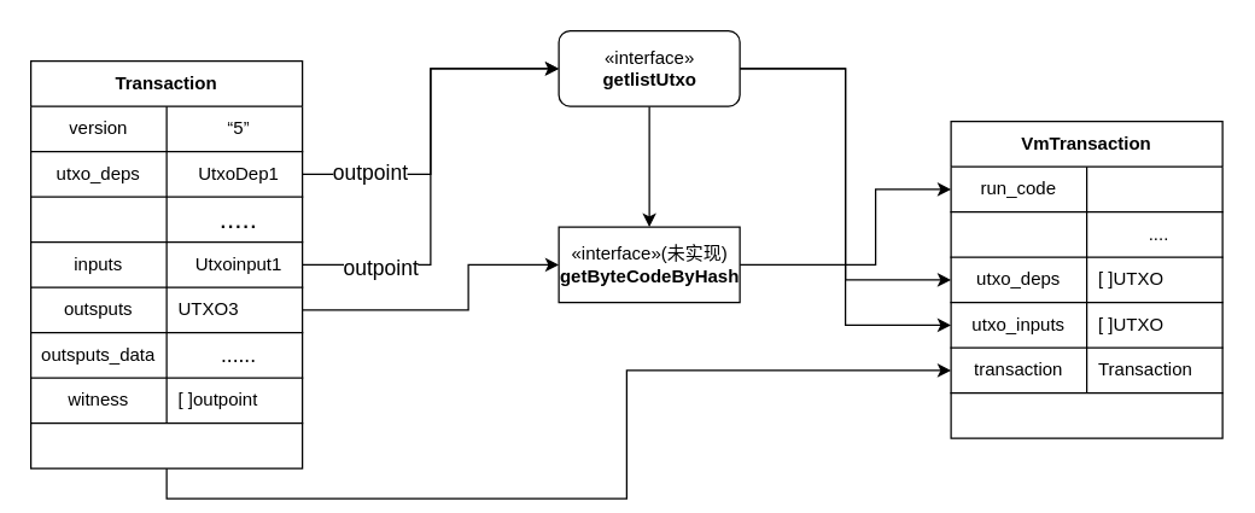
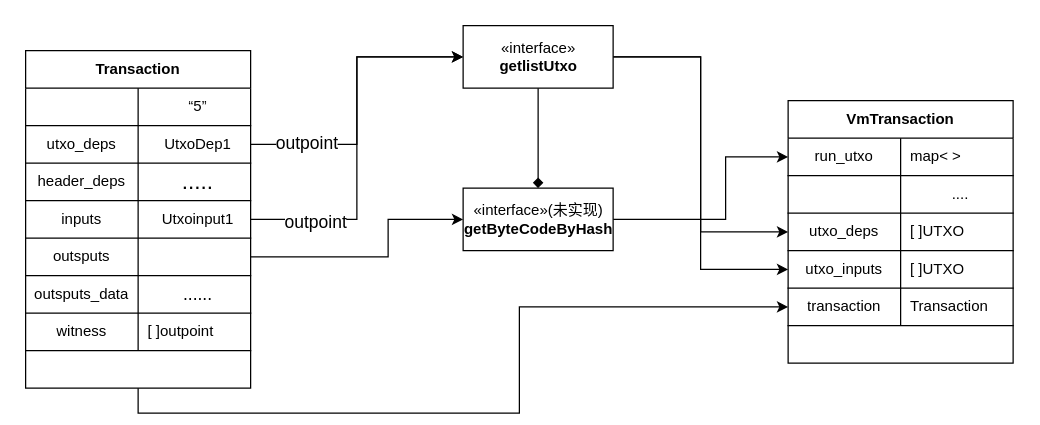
- <mxCell id="43" value="«interface»&lt;br&gt;&lt;b&gt;getlistUtxo&lt;/b&gt;" style="html=1;rounded=1;" vertex="1" parent="1"><mxGeometry x="370" y="20" width="120" height="50" as="geometry" /></mxCell>
+ <mxCell id="43" value="«interface»&lt;br&gt;&lt;b&gt;getlistUtxo&lt;/b&gt;" style="html=1;" vertex="1" parent="1"><mxGeometry x="370" y="20" width="120" height="50" as="geometry" /></mxCell>
- <mxCell id="5" value="version" style="shape=partialRectangle;html=1;whiteSpace=wrap;connectable=0;fillColor=none;top=0;left=0;bottom=0;right=0;overflow=hidden;" vertex="1" parent="4"><mxGeometry width="90" height="30" as="geometry" /></mxCell>
- <mxCell id="27" value="run_code" style="shape=partialRectangle;html=1;whiteSpace=wrap;connectable=0;fillColor=none;top=0;left=0;bottom=0;right=0;overflow=hidden;" vertex="1" parent="26"><mxGeometry width="90" height="30" as="geometry" /></mxCell>
+ <mxCell id="27" value="run_utxo" style="shape=partialRectangle;html=1;whiteSpace=wrap;connectable=0;fillColor=none;top=0;left=0;bottom=0;right=0;overflow=hidden;" vertex="1" parent="26"><mxGeometry width="90" height="30" as="geometry" /></mxCell>
+ <mxCell id="28" value="map&amp;lt; &amp;gt;" style="shape=partialRectangle;html=1;whiteSpace=wrap;connectable=0;fillColor=none;top=0;left=0;bottom=0;right=0;align=left;spacingLeft=6;overflow=hidden;" vertex="1" parent="26"><mxGeometry x="90" width="90" height="30" as="geometry" /></mxCell>
- <mxCell id="42" style="edgeStyle=orthogonalEdgeStyle;rounded=0;orthogonalLoop=1;jettySize=auto;html=1;exitX=0.5;exitY=1;exitDx=0;exitDy=0;entryX=0.5;entryY=0;entryDx=0;entryDy=0;" edge="1" parent="1" source="43" target="49"><mxGeometry relative="1" as="geometry" /></mxCell>
+ <mxCell id="42" style="edgeStyle=orthogonalEdgeStyle;rounded=0;orthogonalLoop=1;jettySize=auto;html=1;exitX=0.5;exitY=1;exitDx=0;exitDy=0;entryX=0.5;entryY=0;entryDx=0;entryDy=0;endArrow=diamond;" edge="1" parent="1" source="43" target="49"><mxGeometry relative="1" as="geometry" /></mxCell>
+ <mxCell id="11" value="header_deps" style="shape=partialRectangle;html=1;whiteSpace=wrap;connectable=0;fillColor=none;top=0;left=0;bottom=0;right=0;overflow=hidden;" vertex="1" parent="10"><mxGeometry width="90" height="30" as="geometry" /></mxCell>
- <mxCell id="18" value="UTXO3" style="shape=partialRectangle;html=1;whiteSpace=wrap;connectable=0;fillColor=none;top=0;left=0;bottom=0;right=0;align=left;spacingLeft=6;overflow=hidden;" vertex="1" parent="16"><mxGeometry x="90" width="90" height="30" as="geometry" /></mxCell>
